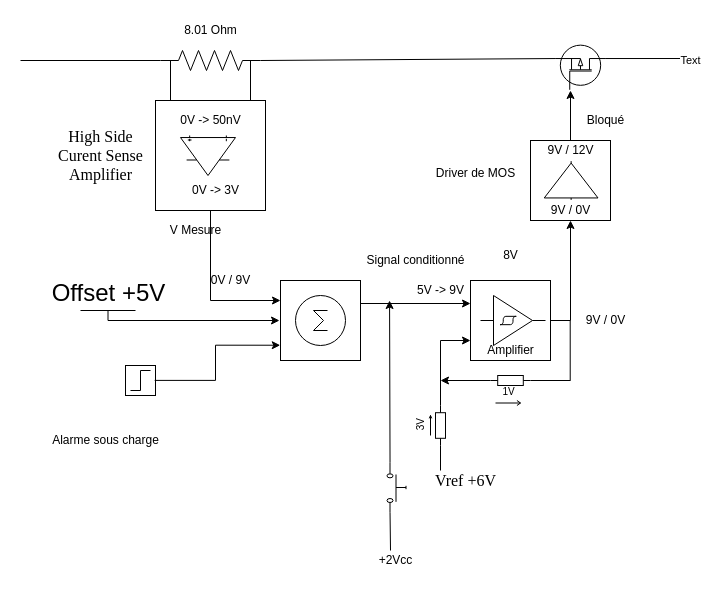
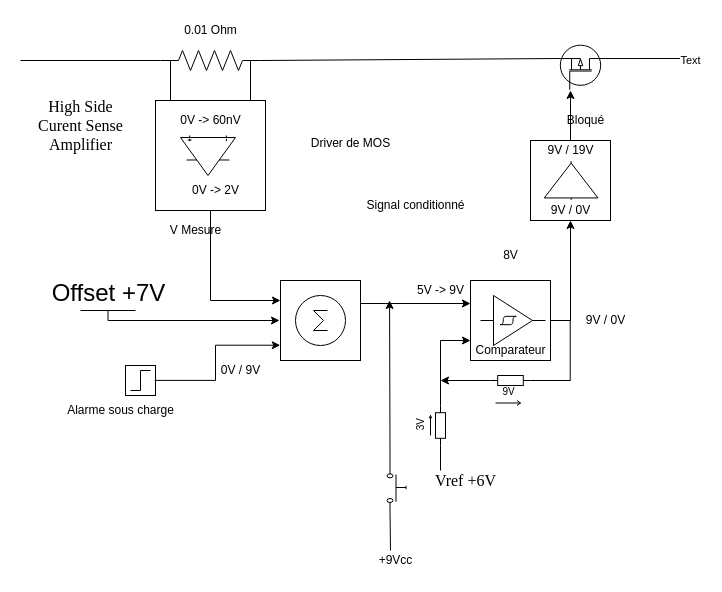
- <mxCell id="30" value="8.01 Ohm" style="text;html=1;align=center;verticalAlign=middle;resizable=0;points=[];autosize=1;" vertex="1" parent="1"><mxGeometry x="175" y="20" width="70" height="20" as="geometry" /></mxCell>
+ <mxCell id="30" value="0.01 Ohm" style="text;html=1;align=center;verticalAlign=middle;resizable=0;points=[];autosize=1;" vertex="1" parent="1"><mxGeometry x="175" y="20" width="70" height="20" as="geometry" /></mxCell>
- <mxCell id="23" value="0V -&amp;gt; 50nV" style="text;html=1;resizable=0;autosize=1;align=center;verticalAlign=middle;points=[];fillColor=none;strokeColor=none;rounded=0;" vertex="1" parent="1"><mxGeometry x="170" y="110" width="80" height="20" as="geometry" /></mxCell>
+ <mxCell id="23" value="0V -&amp;gt; 60nV" style="text;html=1;resizable=0;autosize=1;align=center;verticalAlign=middle;points=[];fillColor=none;strokeColor=none;rounded=0;" vertex="1" parent="1"><mxGeometry x="170" y="110" width="80" height="20" as="geometry" /></mxCell>
- <mxCell id="34" value="Bloqué" style="text;html=1;align=center;verticalAlign=middle;resizable=0;points=[];autosize=1;" vertex="1" parent="1"><mxGeometry x="580" y="110" width="50" height="20" as="geometry" /></mxCell>
+ <mxCell id="34" value="Bloqué" style="text;html=1;align=center;verticalAlign=middle;resizable=0;points=[];autosize=1;" vertex="1" parent="1"><mxGeometry x="560" y="110" width="50" height="20" as="geometry" /></mxCell>
- <mxCell id="32" value="9V / 12V" style="text;html=1;resizable=0;autosize=1;align=center;verticalAlign=middle;points=[];fillColor=none;strokeColor=none;rounded=0;" vertex="1" parent="1"><mxGeometry x="540" y="140" width="60" height="20" as="geometry" /></mxCell>
+ <mxCell id="32" value="9V / 19V" style="text;html=1;resizable=0;autosize=1;align=center;verticalAlign=middle;points=[];fillColor=none;strokeColor=none;rounded=0;" vertex="1" parent="1"><mxGeometry x="540" y="140" width="60" height="20" as="geometry" /></mxCell>
- <mxCell id="41" value="&lt;span lang=&quot;EN-US&quot; style=&quot;font-size: 12.0pt ; font-family: &amp;#34;times new roman&amp;#34; , serif&quot;&gt;High&amp;nbsp;Side &lt;br&gt;Curent Sense &lt;br&gt;Amplifier&lt;/span&gt;" style="text;html=1;align=center;verticalAlign=middle;resizable=0;points=[];autosize=1;" vertex="1" parent="1"><mxGeometry x="50" y="130" width="100" height="50" as="geometry" /></mxCell>
+ <mxCell id="41" value="&lt;span lang=&quot;EN-US&quot; style=&quot;font-size: 12.0pt ; font-family: &amp;#34;times new roman&amp;#34; , serif&quot;&gt;High&amp;nbsp;Side &lt;br&gt;Curent Sense &lt;br&gt;Amplifier&lt;/span&gt;" style="text;html=1;align=center;verticalAlign=middle;resizable=0;points=[];autosize=1;" vertex="1" parent="1"><mxGeometry x="30" y="100" width="100" height="50" as="geometry" /></mxCell>
- <mxCell id="40" value="Driver de MOS" style="text;html=1;align=center;verticalAlign=middle;resizable=0;points=[];autosize=1;" vertex="1" parent="1"><mxGeometry x="430" y="162.5" width="90" height="20" as="geometry" /></mxCell>
+ <mxCell id="40" value="Driver de MOS" style="text;html=1;align=center;verticalAlign=middle;resizable=0;points=[];autosize=1;" vertex="1" parent="1"><mxGeometry x="305" y="132.5" width="90" height="20" as="geometry" /></mxCell>
- <mxCell id="24" value="0V -&amp;gt; 3V" style="text;html=1;resizable=0;autosize=1;align=center;verticalAlign=middle;points=[];fillColor=none;strokeColor=none;rounded=0;" vertex="1" parent="1"><mxGeometry x="185" y="180" width="60" height="20" as="geometry" /></mxCell>
+ <mxCell id="24" value="0V -&amp;gt; 2V" style="text;html=1;resizable=0;autosize=1;align=center;verticalAlign=middle;points=[];fillColor=none;strokeColor=none;rounded=0;" vertex="1" parent="1"><mxGeometry x="185" y="180" width="60" height="20" as="geometry" /></mxCell>
- <mxCell id="26" value="Signal conditionné" style="text;html=1;align=center;verticalAlign=middle;resizable=0;points=[];autosize=1;" vertex="1" parent="1"><mxGeometry x="360" y="250" width="110" height="20" as="geometry" /></mxCell>
+ <mxCell id="26" value="Signal conditionné" style="text;html=1;align=center;verticalAlign=middle;resizable=0;points=[];autosize=1;" vertex="1" parent="1"><mxGeometry x="360" y="195" width="110" height="20" as="geometry" /></mxCell>
- <mxCell id="28" value="0V / 9V" style="text;html=1;align=center;verticalAlign=middle;resizable=0;points=[];autosize=1;" vertex="1" parent="1"><mxGeometry x="205" y="270" width="50" height="20" as="geometry" /></mxCell>
+ <mxCell id="28" value="0V / 9V" style="text;html=1;align=center;verticalAlign=middle;resizable=0;points=[];autosize=1;" vertex="1" parent="1"><mxGeometry x="215" y="360" width="50" height="20" as="geometry" /></mxCell>
- <mxCell id="25" value="Offset +5V" style="verticalLabelPosition=top;verticalAlign=bottom;shape=mxgraph.electrical.signal_sources.vdd;shadow=0;dashed=0;align=center;strokeWidth=1;fontSize=24;html=1;flipV=1;" vertex="1" parent="1"><mxGeometry x="80" y="310" width="55" height="10" as="geometry" /></mxCell>
+ <mxCell id="25" value="Offset +7V" style="verticalLabelPosition=top;verticalAlign=bottom;shape=mxgraph.electrical.signal_sources.vdd;shadow=0;dashed=0;align=center;strokeWidth=1;fontSize=24;html=1;flipV=1;" vertex="1" parent="1"><mxGeometry x="80" y="310" width="55" height="10" as="geometry" /></mxCell>
- <mxCell id="51" value="Amplifier" style="text;html=1;align=center;verticalAlign=middle;resizable=0;points=[];autosize=1;" vertex="1" parent="1"><mxGeometry x="465" y="340" width="90" height="20" as="geometry" /></mxCell>
+ <mxCell id="51" value="Comparateur" style="text;html=1;align=center;verticalAlign=middle;resizable=0;points=[];autosize=1;" vertex="1" parent="1"><mxGeometry x="465" y="340" width="90" height="20" as="geometry" /></mxCell>
- <mxCell id="55" value="1V" style="verticalLabelPosition=top;verticalAlign=bottom;shape=mxgraph.electrical.signal_sources.current_flow;shadow=0;dashed=0;align=center;strokeWidth=1;fontSize=10;html=1;" vertex="1" parent="1"><mxGeometry x="495" y="400" width="25" height="5" as="geometry" /></mxCell>
+ <mxCell id="55" value="9V" style="verticalLabelPosition=top;verticalAlign=bottom;shape=mxgraph.electrical.signal_sources.current_flow;shadow=0;dashed=0;align=center;strokeWidth=1;fontSize=10;html=1;" vertex="1" parent="1"><mxGeometry x="495" y="400" width="25" height="5" as="geometry" /></mxCell>
- <mxCell id="27" value="Alarme sous charge" style="text;html=1;align=center;verticalAlign=middle;resizable=0;points=[];autosize=1;" vertex="1" parent="1"><mxGeometry x="45" y="430" width="120" height="20" as="geometry" /></mxCell>
+ <mxCell id="27" value="Alarme sous charge" style="text;html=1;align=center;verticalAlign=middle;resizable=0;points=[];autosize=1;" vertex="1" parent="1"><mxGeometry x="60" y="400" width="120" height="20" as="geometry" /></mxCell>
- <mxCell id="48" value="+2Vcc" style="text;html=1;align=center;verticalAlign=middle;resizable=0;points=[];autosize=1;" vertex="1" parent="1"><mxGeometry x="370" y="550" width="50" height="20" as="geometry" /></mxCell>
+ <mxCell id="48" value="+9Vcc" style="text;html=1;align=center;verticalAlign=middle;resizable=0;points=[];autosize=1;" vertex="1" parent="1"><mxGeometry x="370" y="550" width="50" height="20" as="geometry" /></mxCell>
